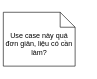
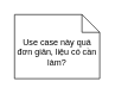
- <mxCell id="2" value="Use case này quá đơn giản, liệu có cần làm?" style="shape=note2;boundedLbl=1;whiteSpace=wrap;html=1;size=25;verticalAlign=top;align=center;" vertex="1" parent="1"><mxGeometry x="5" y="20" width="120" height="90" as="geometry" /></mxCell>
+ <mxCell id="2" value="Use case này quá đơn giản, liệu có cần làm?" style="shape=note2;boundedLbl=1;whiteSpace=wrap;html=1;size=25;verticalAlign=top;align=center;" vertex="1" parent="1"><mxGeometry x="20" y="20" width="120" height="90" as="geometry" /></mxCell>
